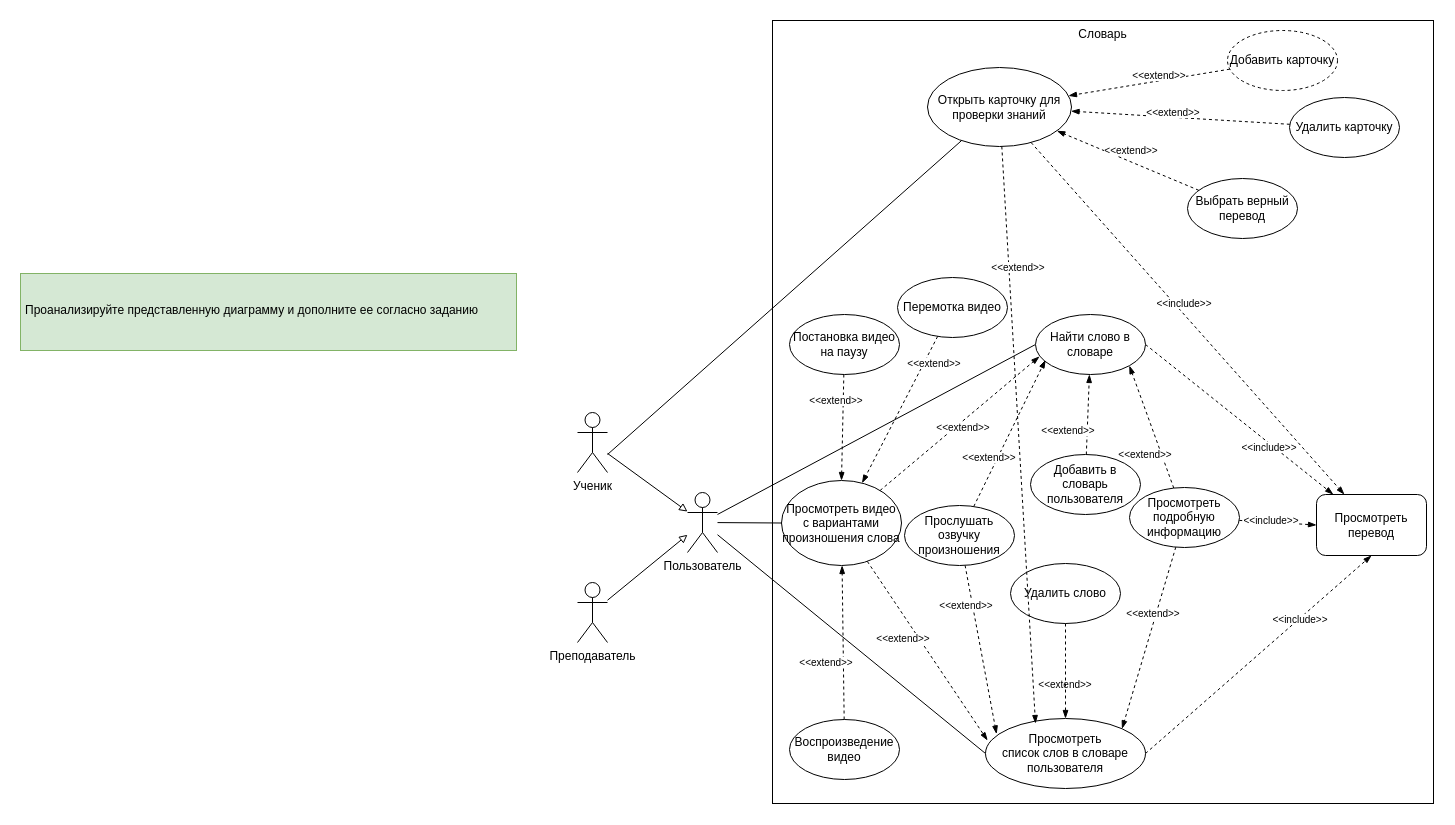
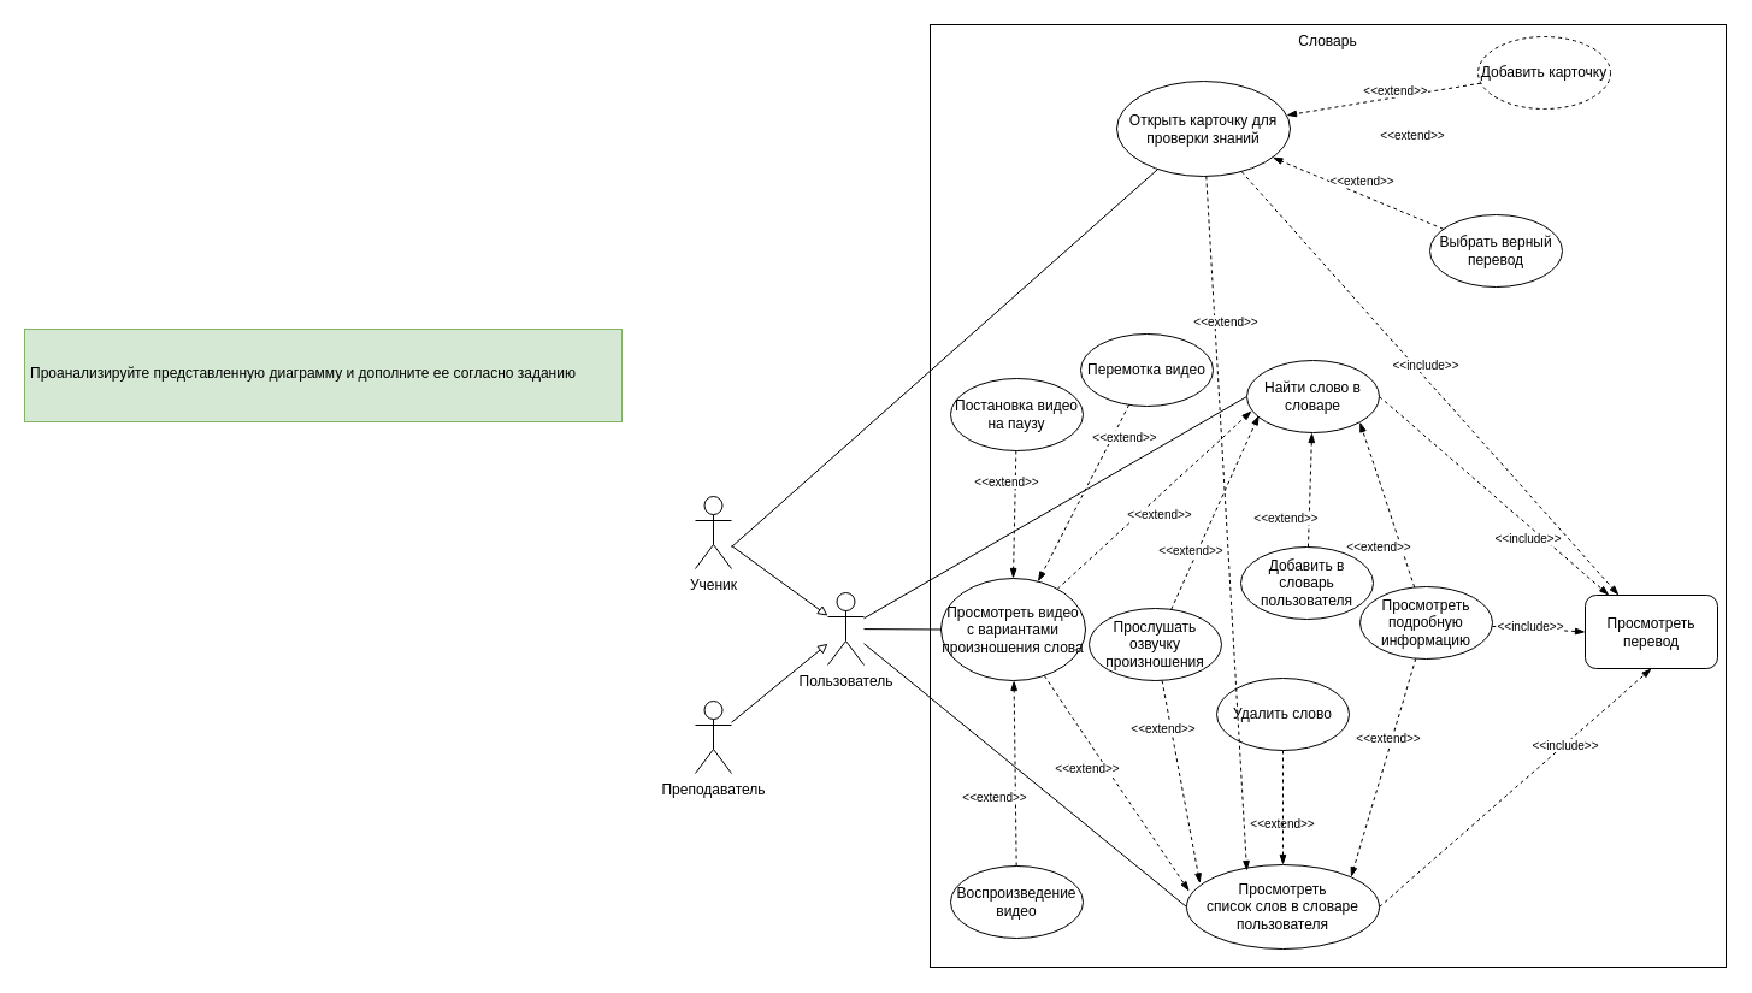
- <mxCell id="42" value="" style="edgeStyle=none;rounded=0;orthogonalLoop=1;jettySize=auto;html=1;dashed=1;endArrow=blockThin;endFill=1;" edge="1" parent="1" target="36" source="39"><mxGeometry relative="1" as="geometry"><mxPoint x="1103" y="35" as="targetPoint" /><mxPoint x="1235" y="106" as="sourcePoint" /></mxGeometry></mxCell>
- <mxCell id="39" value="Удалить карточку" style="ellipse;whiteSpace=wrap;html=1;" vertex="1" parent="1"><mxGeometry x="1289" y="97" width="110" height="60" as="geometry" /></mxCell>
- <mxCell id="11" value="Найти слово в словаре" style="ellipse;whiteSpace=wrap;html=1;" vertex="1" parent="1"><mxGeometry x="1035" y="314" width="110" height="60" as="geometry" /></mxCell>
+ <mxCell id="11" value="Найти слово в словаре" style="ellipse;whiteSpace=wrap;html=1;" vertex="1" parent="1"><mxGeometry x="1035" y="299" width="110" height="60" as="geometry" /></mxCell>
